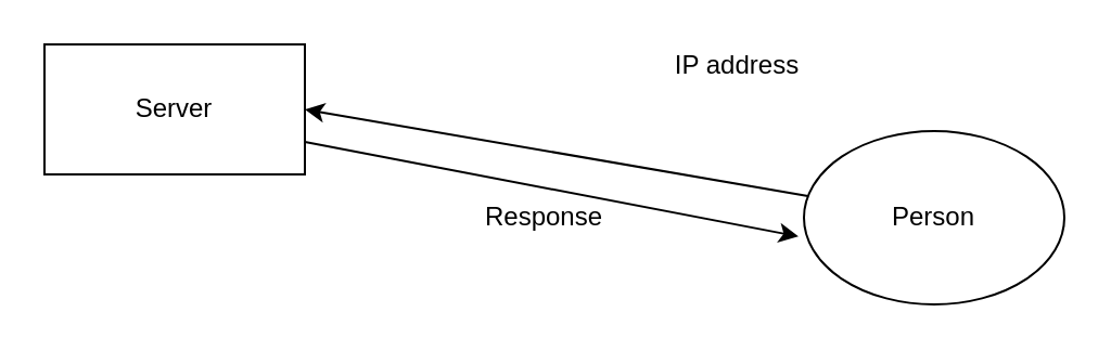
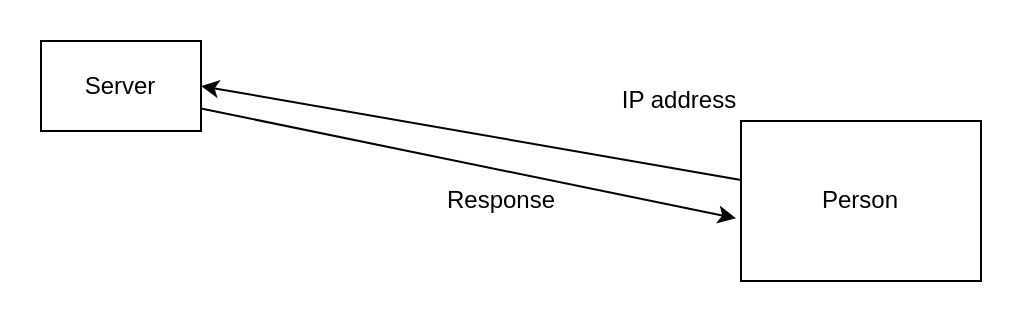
- <mxCell id="7" value="IP address" style="text;html=1;align=center;verticalAlign=middle;resizable=0;points=[];autosize=1;strokeColor=none;fillColor=none;" vertex="1" parent="1"><mxGeometry x="304" y="20" width="70" height="20" as="geometry" /></mxCell>
+ <mxCell id="7" value="IP address" style="text;html=1;align=center;verticalAlign=middle;resizable=0;points=[];autosize=1;strokeColor=none;fillColor=none;" vertex="1" parent="1"><mxGeometry x="304" y="40" width="70" height="20" as="geometry" /></mxCell>
- <mxCell id="3" value="Server" style="rounded=0;whiteSpace=wrap;html=1;" vertex="1" parent="1"><mxGeometry x="20" y="20" width="120" height="60" as="geometry" /></mxCell>
+ <mxCell id="3" value="Server" style="rounded=0;whiteSpace=wrap;html=1;" vertex="1" parent="1"><mxGeometry x="20" y="20" width="80" height="45" as="geometry" /></mxCell>
- <mxCell id="5" value="Person" style="ellipse;whiteSpace=wrap;html=1;" vertex="1" parent="1"><mxGeometry x="370" y="60" width="120" height="80" as="geometry" /></mxCell>
+ <mxCell id="5" value="Person" style="whiteSpace=wrap;html=1;rounded=0;" vertex="1" parent="1"><mxGeometry x="370" y="60" width="120" height="80" as="geometry" /></mxCell>
